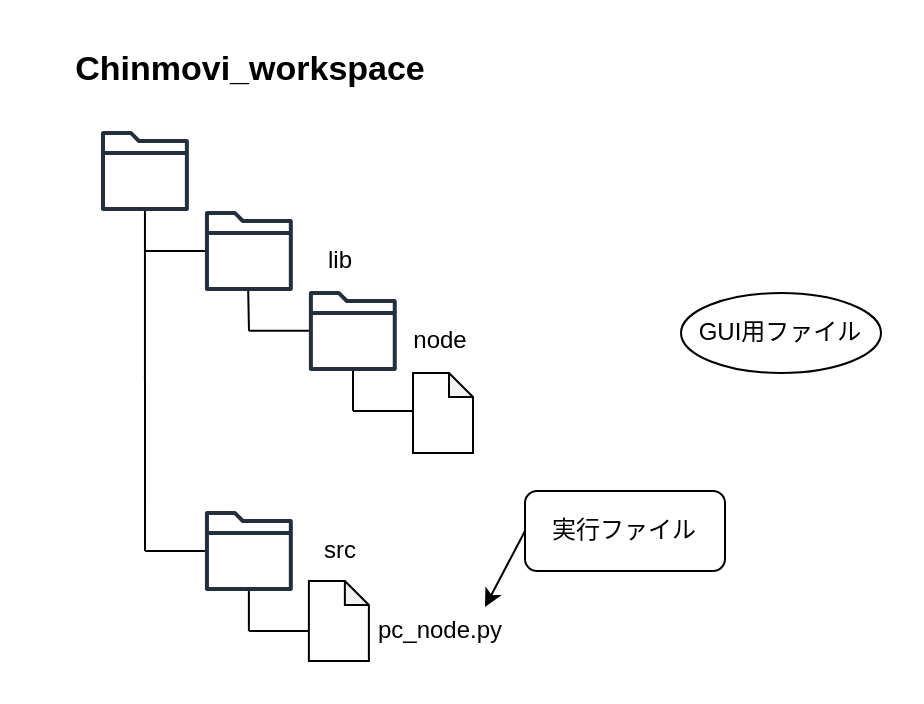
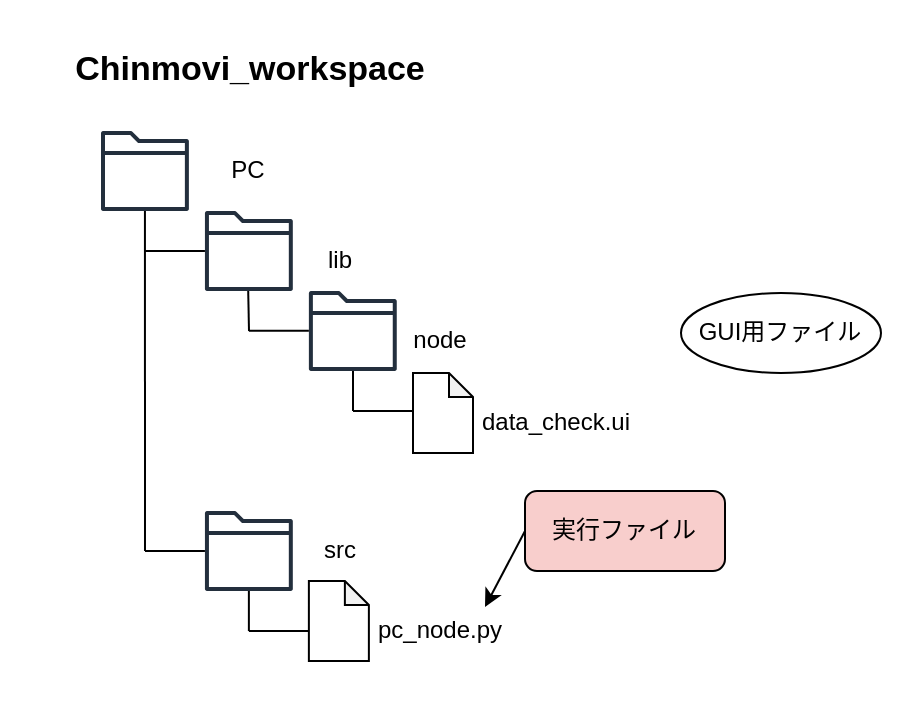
+ <mxCell id="4" value="PC" style="text;html=1;align=center;verticalAlign=middle;whiteSpace=wrap;rounded=0;" vertex="1" parent="1"><mxGeometry x="93.94" y="70" width="60" height="30" as="geometry" /></mxCell>
+ <mxCell id="19" value="data_check.ui" style="text;html=1;align=center;verticalAlign=middle;whiteSpace=wrap;rounded=0;" vertex="1" parent="1"><mxGeometry x="236" y="196" width="84" height="30" as="geometry" /></mxCell>
- <mxCell id="26" value="実行ファイル" style="rounded=1;whiteSpace=wrap;html=1;" vertex="1" parent="1"><mxGeometry x="262" y="245" width="100" height="40" as="geometry" /></mxCell>
+ <mxCell id="26" value="実行ファイル" style="rounded=1;whiteSpace=wrap;html=1;fillColor=#f8cecc;" vertex="1" parent="1"><mxGeometry x="262" y="245" width="100" height="40" as="geometry" /></mxCell>
